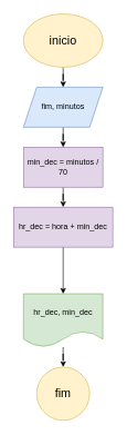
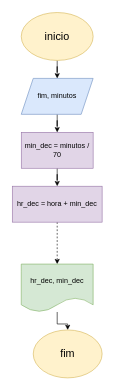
- <mxCell id="8" value="" style="edgeStyle=orthogonalEdgeStyle;rounded=0;orthogonalLoop=1;jettySize=auto;html=1;" edge="1" parent="1" source="9" target="11"><mxGeometry relative="1" as="geometry" /></mxCell>
+ <mxCell id="8" value="" style="edgeStyle=orthogonalEdgeStyle;rounded=0;orthogonalLoop=1;jettySize=auto;html=1;dashed=1;" edge="1" parent="1" source="9" target="11"><mxGeometry relative="1" as="geometry" /></mxCell>
- <mxCell id="12" value="&lt;font style=&quot;font-size: 18px;&quot;&gt;fim&lt;/font&gt;" style="ellipse;whiteSpace=wrap;html=1;fillColor=#fff2cc;strokeColor=#d6b656;" vertex="1" parent="1"><mxGeometry x="55" y="550" width="80" height="80" as="geometry" /></mxCell>
+ <mxCell id="12" value="&lt;font style=&quot;font-size: 18px;&quot;&gt;fim&lt;/font&gt;" style="ellipse;whiteSpace=wrap;html=1;fillColor=#fff2cc;strokeColor=#d6b656;" vertex="1" parent="1"><mxGeometry x="55" y="550" width="115" height="80" as="geometry" /></mxCell>
